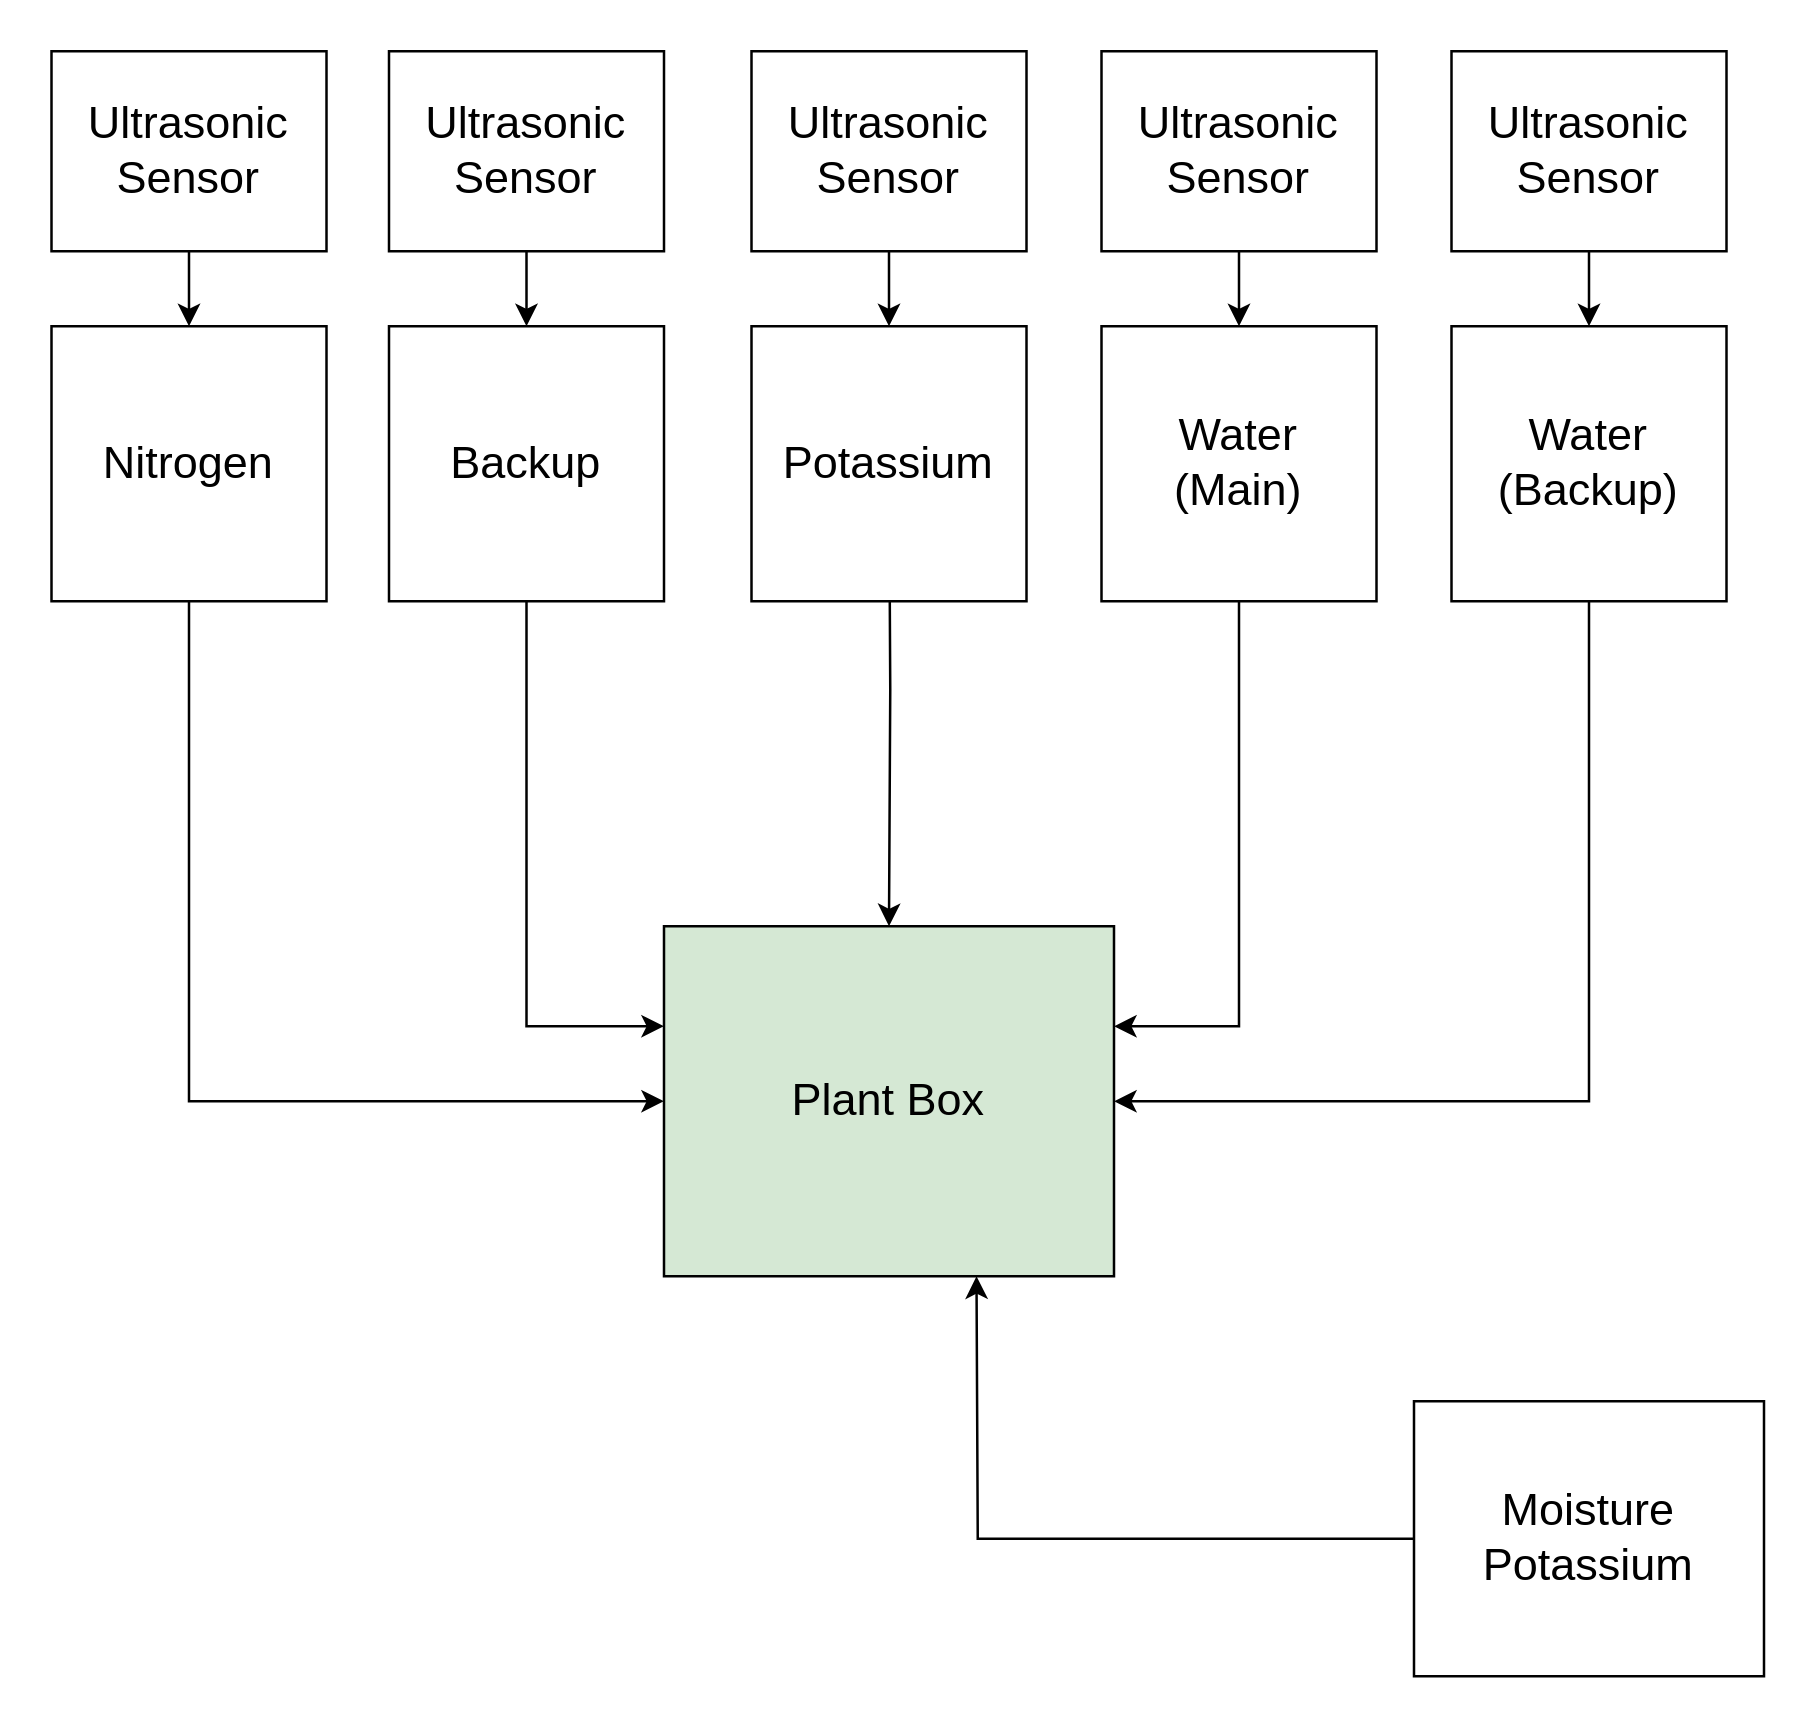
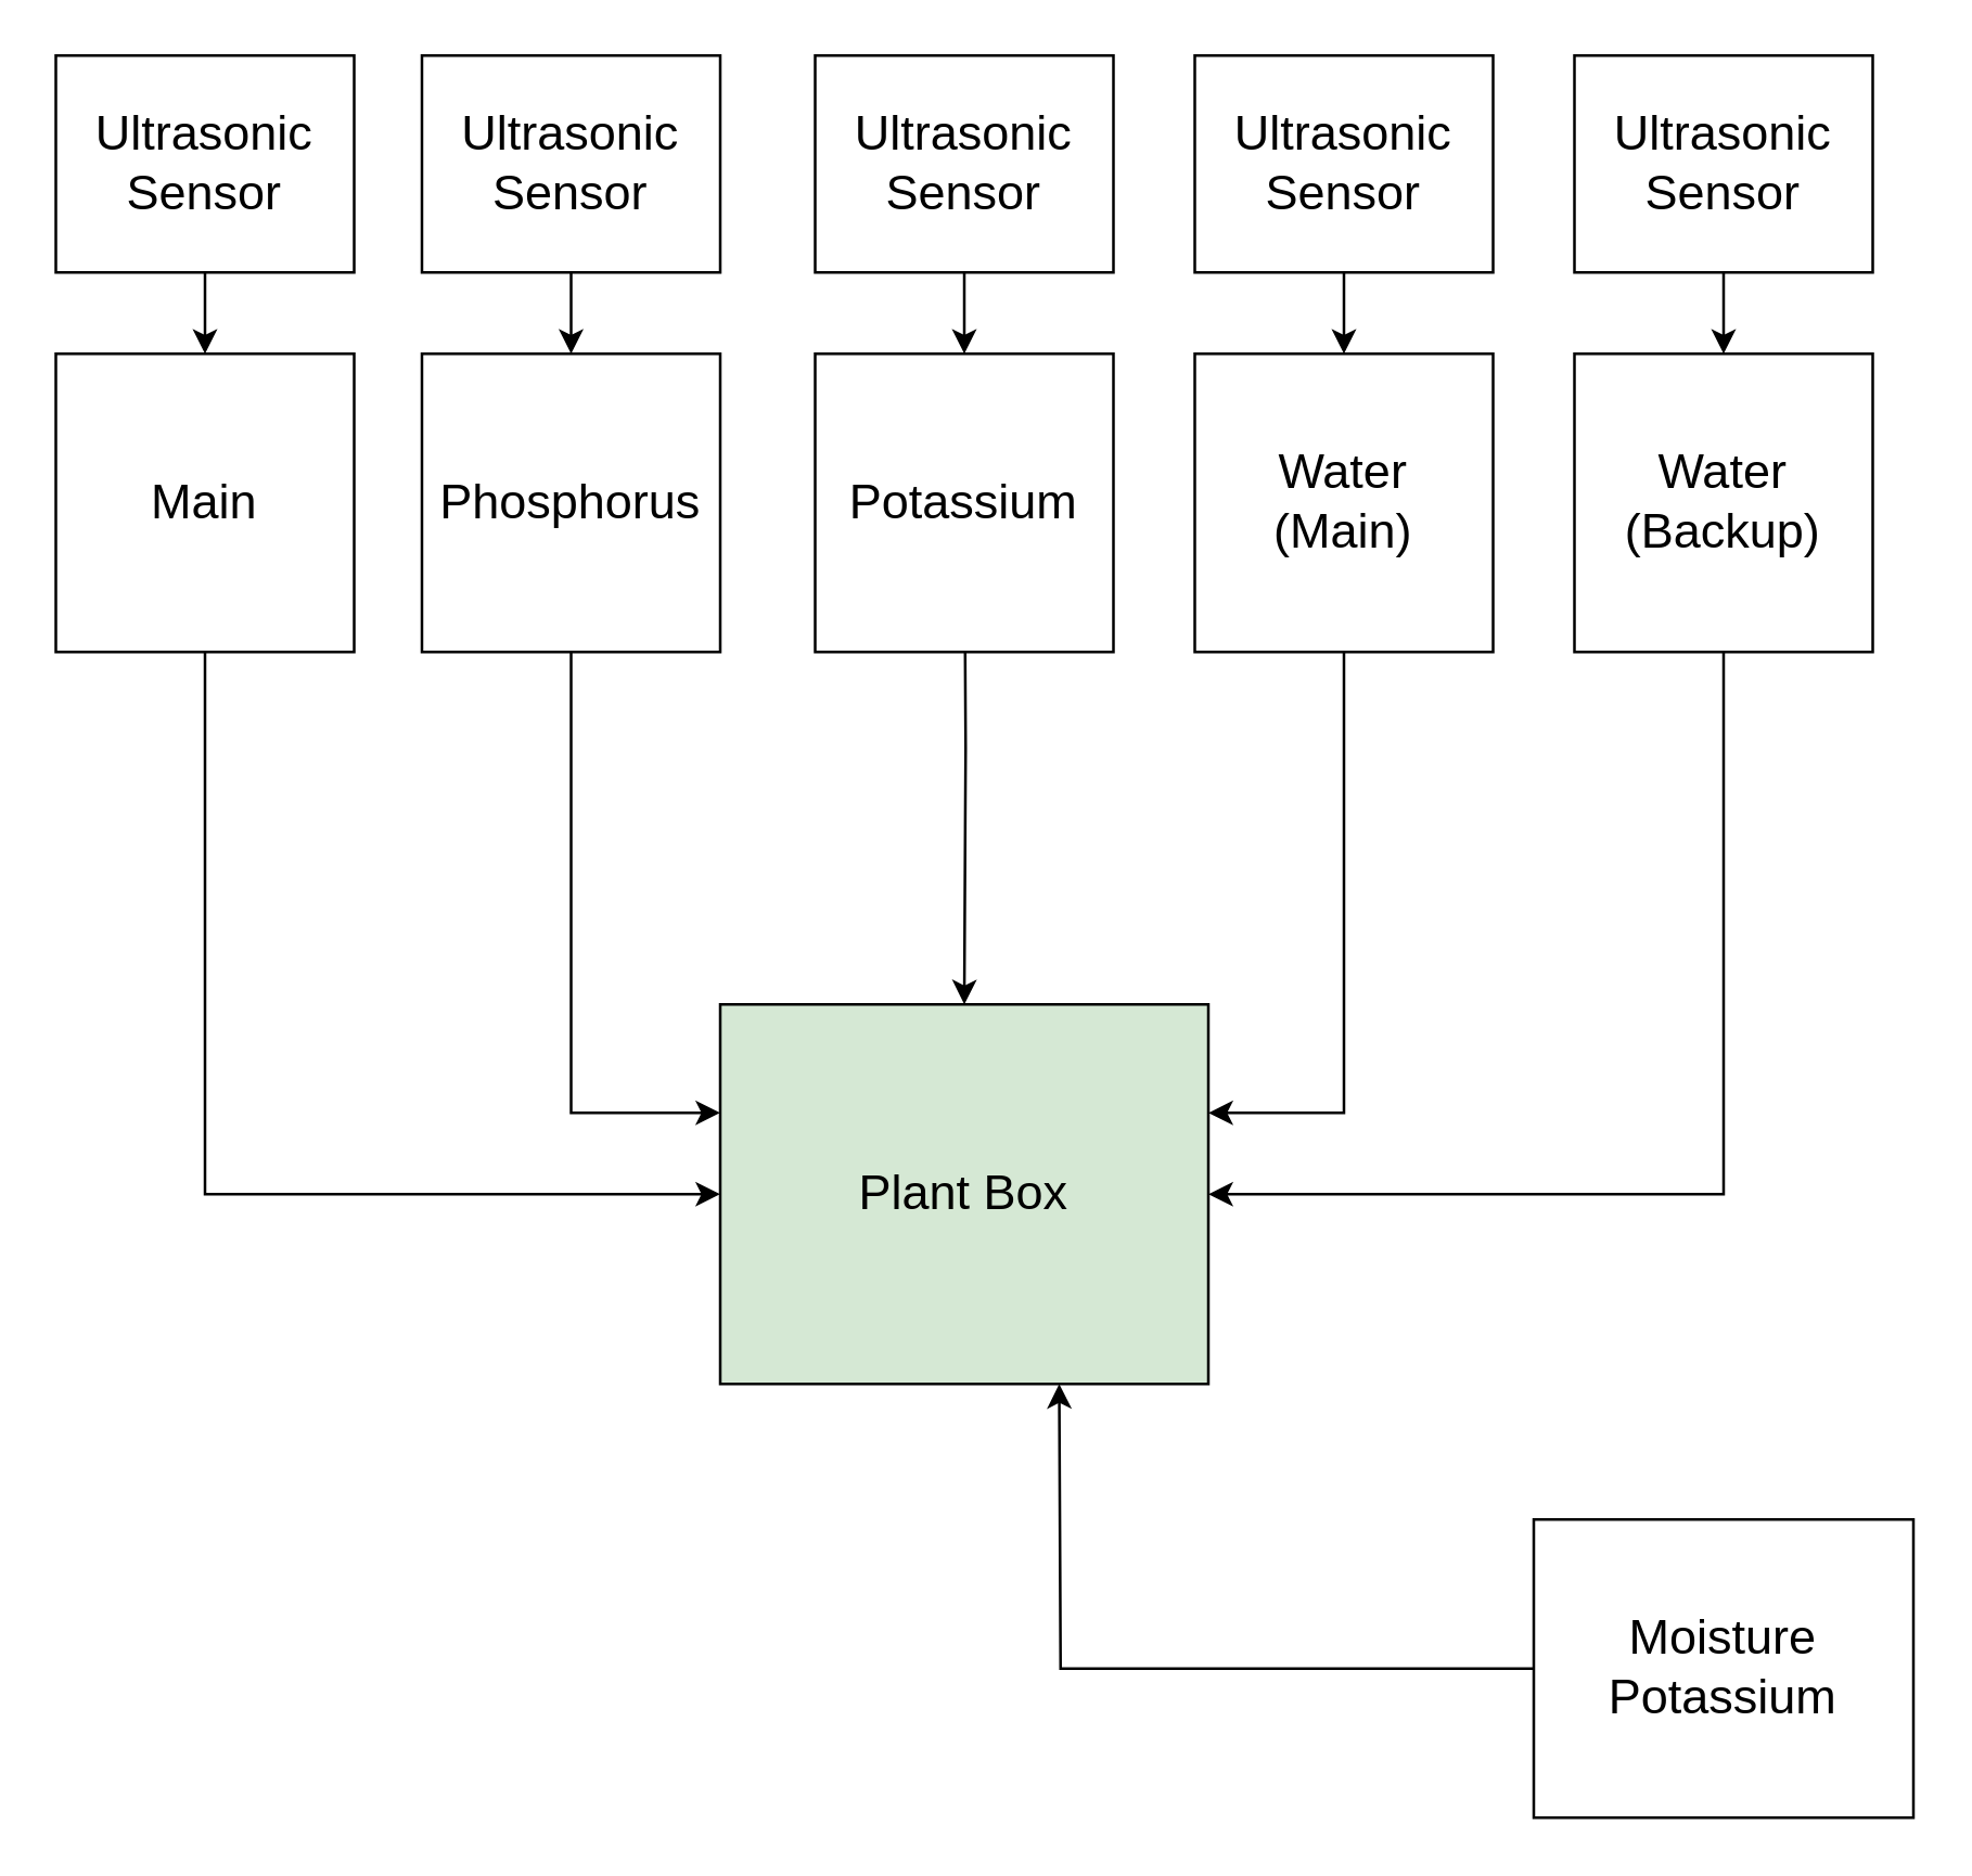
- <mxCell id="4" value="Nitrogen" style="rounded=0;whiteSpace=wrap;html=1;fontSize=18;" vertex="1" parent="1"><mxGeometry x="20" y="130" width="110" height="110" as="geometry" /></mxCell>
+ <mxCell id="4" value="Main" style="rounded=0;whiteSpace=wrap;html=1;fontSize=18;" vertex="1" parent="1"><mxGeometry x="20" y="130" width="110" height="110" as="geometry" /></mxCell>
- <mxCell id="6" value="Backup" style="rounded=0;whiteSpace=wrap;html=1;fontSize=18;" vertex="1" parent="1"><mxGeometry x="155" y="130" width="110" height="110" as="geometry" /></mxCell>
+ <mxCell id="6" value="Phosphorus" style="rounded=0;whiteSpace=wrap;html=1;fontSize=18;" vertex="1" parent="1"><mxGeometry x="155" y="130" width="110" height="110" as="geometry" /></mxCell>
